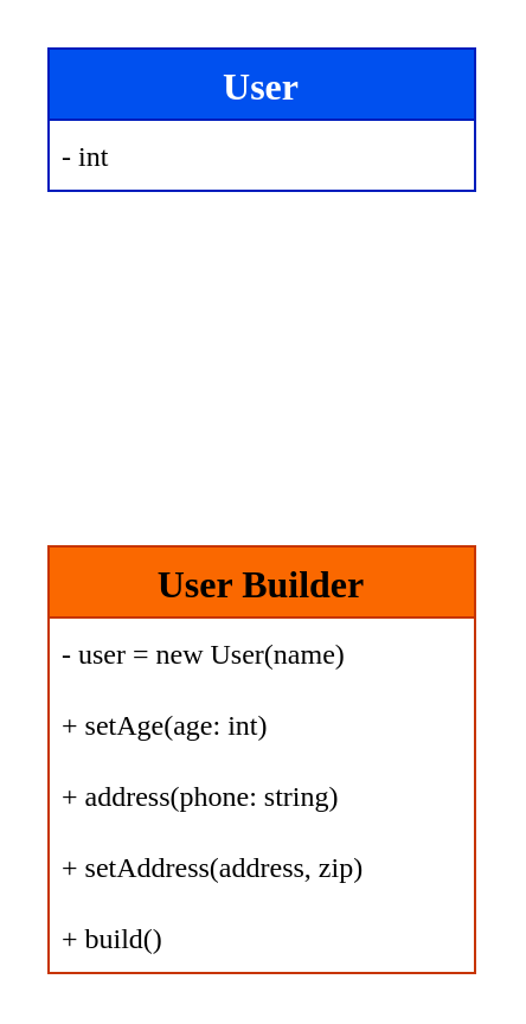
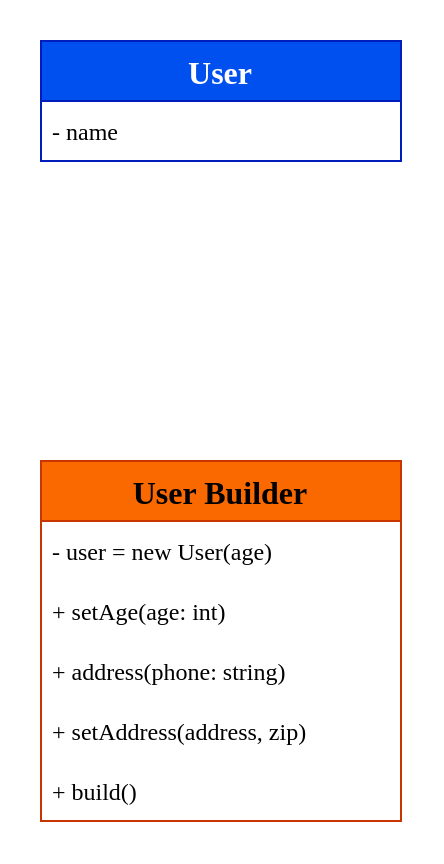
- <mxCell id="9" value="- int" style="text;strokeColor=none;fillColor=none;align=left;verticalAlign=middle;spacingLeft=4;spacingRight=4;overflow=hidden;points=[[0,0.5],[1,0.5]];portConstraint=eastwest;rotatable=0;fontSize=12;fontFamily=Poppins;fontSource=https%3A%2F%2Ffonts.googleapis.com%2Fcss%3Ffamily%3DPoppins;" parent="8" vertex="1"><mxGeometry y="30" width="180" height="30" as="geometry" /></mxCell>
+ <mxCell id="9" value="- name" style="text;strokeColor=none;fillColor=none;align=left;verticalAlign=middle;spacingLeft=4;spacingRight=4;overflow=hidden;points=[[0,0.5],[1,0.5]];portConstraint=eastwest;rotatable=0;fontSize=12;fontFamily=Poppins;fontSource=https%3A%2F%2Ffonts.googleapis.com%2Fcss%3Ffamily%3DPoppins;" parent="8" vertex="1"><mxGeometry y="30" width="180" height="30" as="geometry" /></mxCell>
- <mxCell id="3" value="- user = new User(name)" style="text;strokeColor=none;fillColor=none;align=left;verticalAlign=middle;spacingLeft=4;spacingRight=4;overflow=hidden;points=[[0,0.5],[1,0.5]];portConstraint=eastwest;rotatable=0;fontSize=12;fontFamily=Poppins;fontSource=https%3A%2F%2Ffonts.googleapis.com%2Fcss%3Ffamily%3DPoppins;" parent="2" vertex="1"><mxGeometry y="30" width="180" height="30" as="geometry" /></mxCell>
+ <mxCell id="3" value="- user = new User(age)" style="text;strokeColor=none;fillColor=none;align=left;verticalAlign=middle;spacingLeft=4;spacingRight=4;overflow=hidden;points=[[0,0.5],[1,0.5]];portConstraint=eastwest;rotatable=0;fontSize=12;fontFamily=Poppins;fontSource=https%3A%2F%2Ffonts.googleapis.com%2Fcss%3Ffamily%3DPoppins;" parent="2" vertex="1"><mxGeometry y="30" width="180" height="30" as="geometry" /></mxCell>
